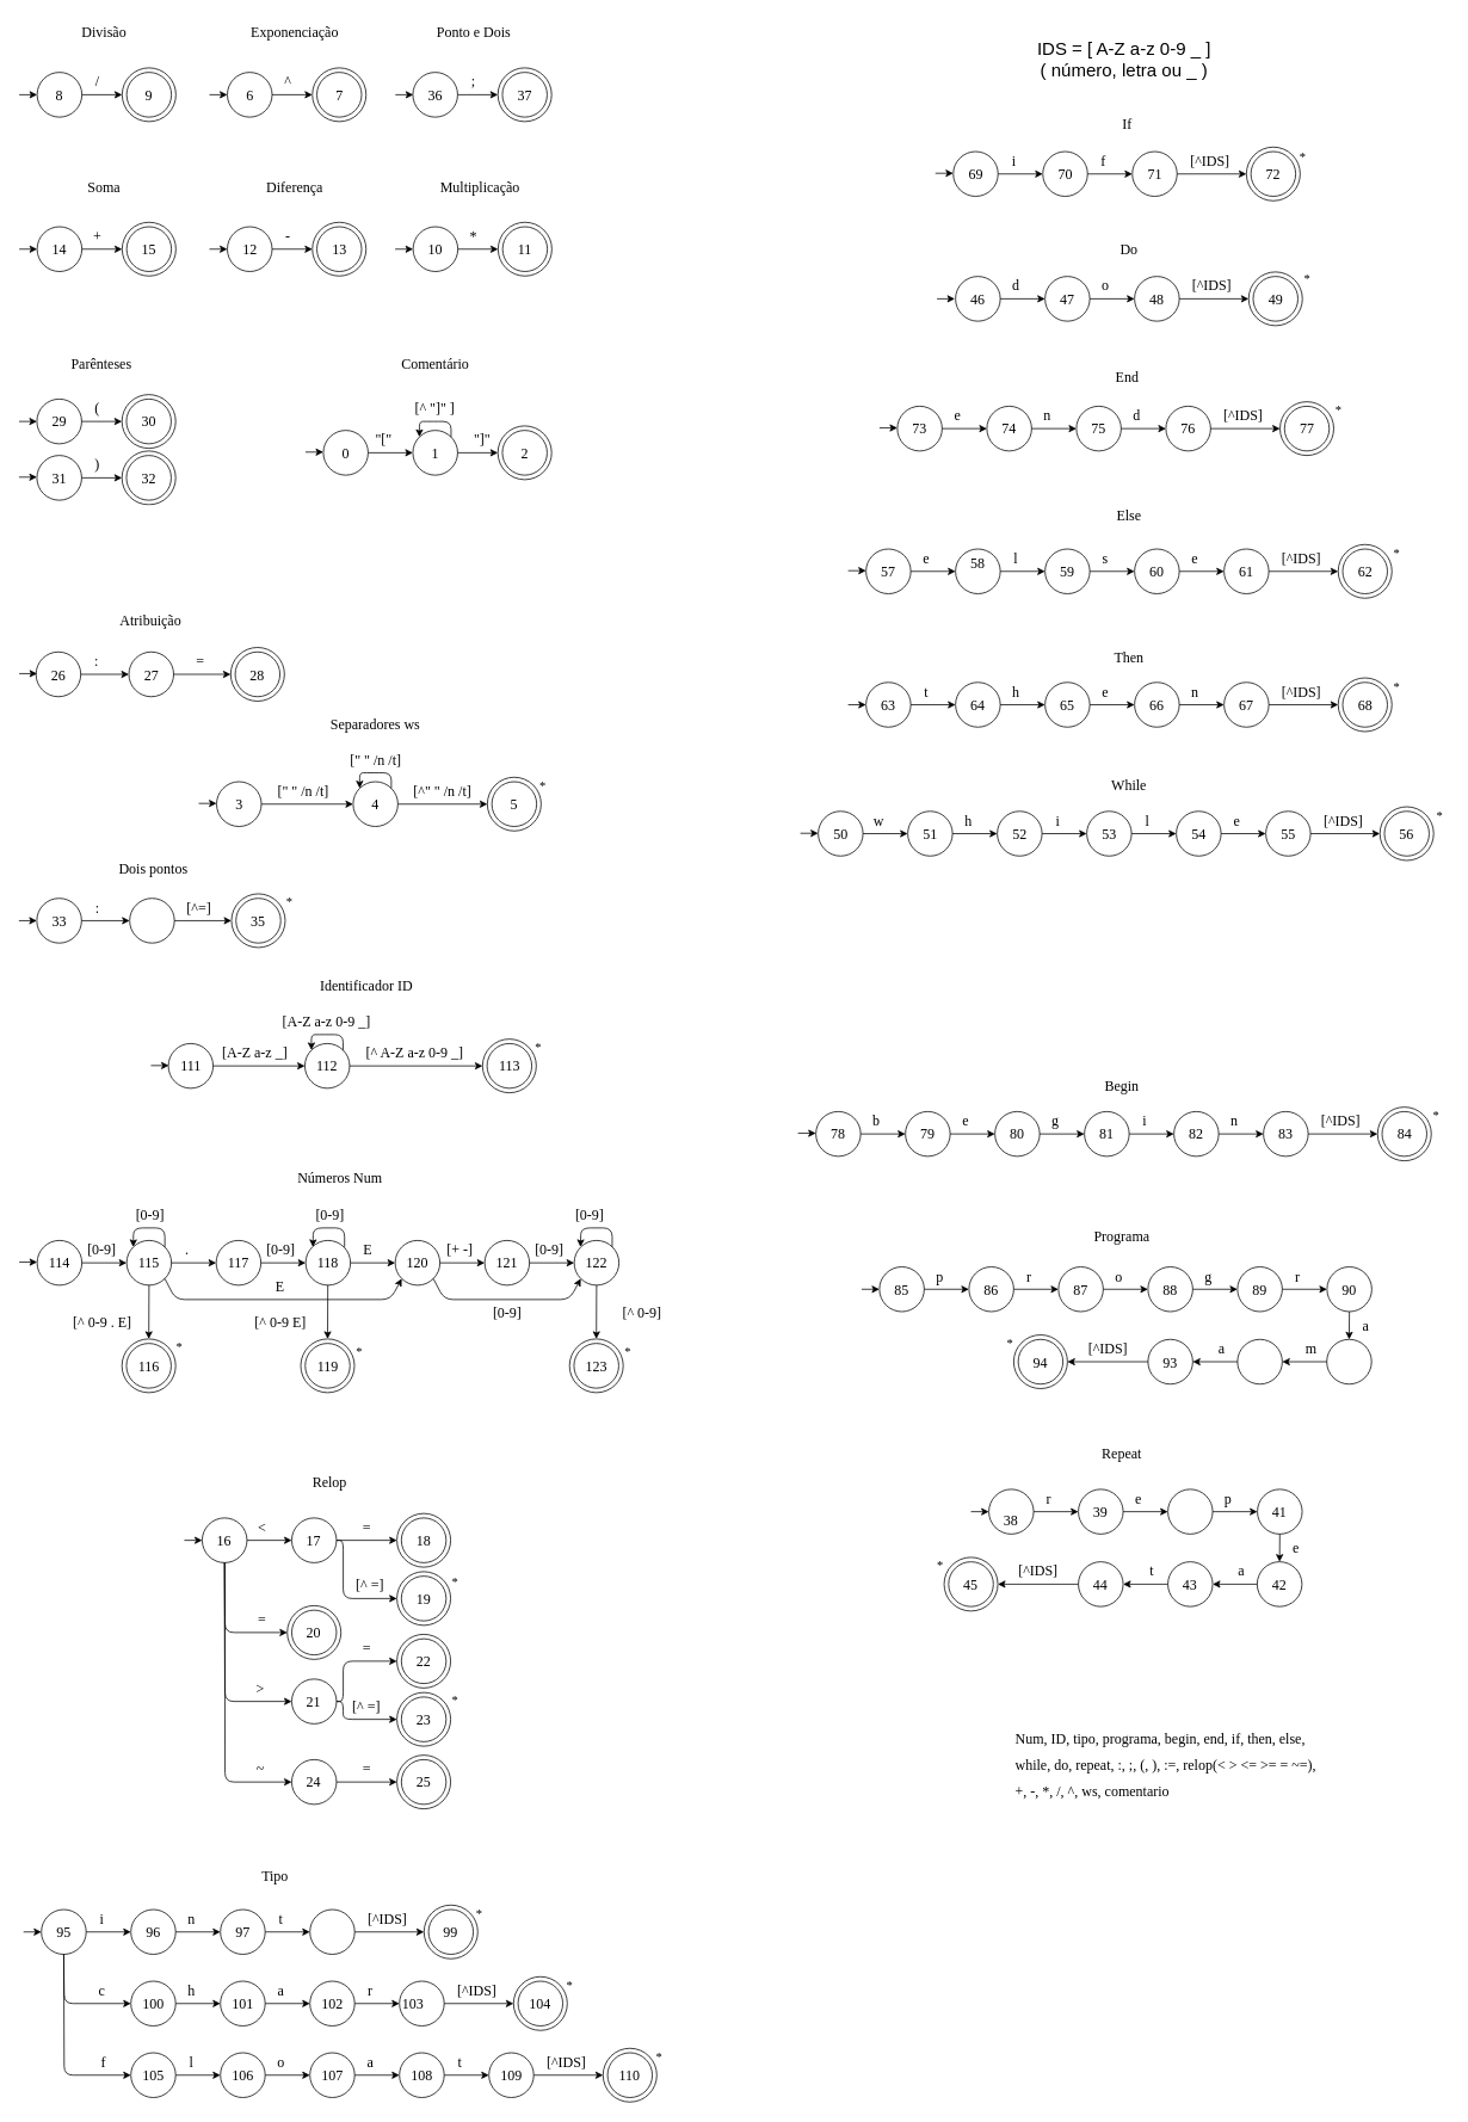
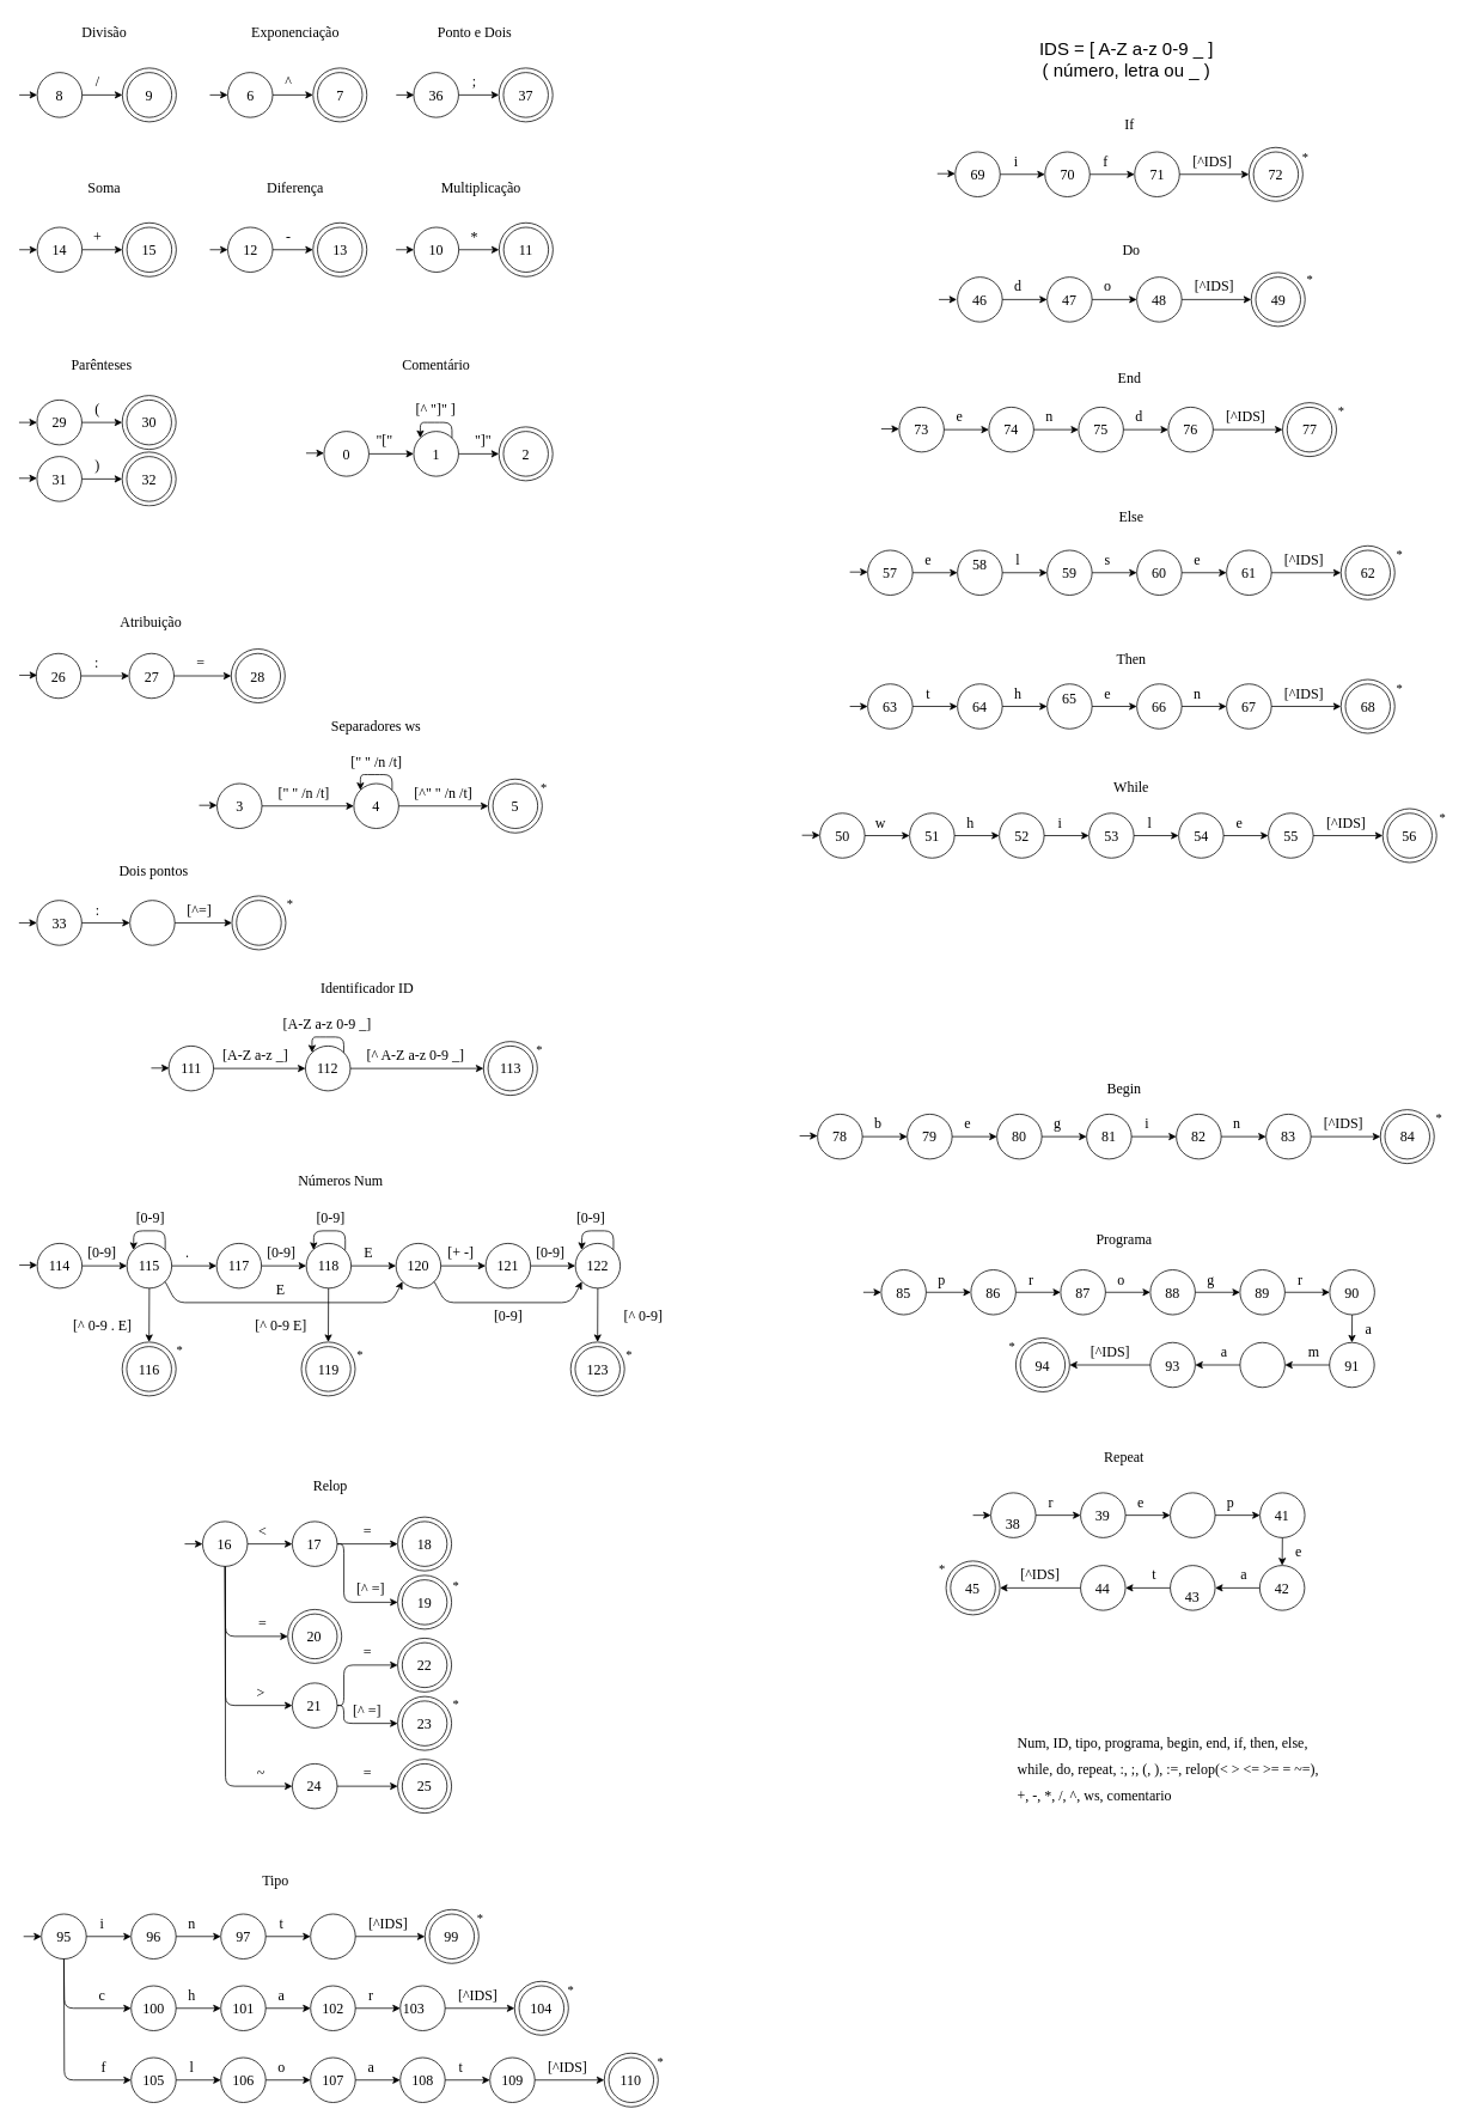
- <mxCell id="245" value="&lt;font style=&quot;font-size: 16px;&quot;&gt;65&lt;/font&gt;" style="text;html=1;strokeColor=none;fillColor=none;align=center;verticalAlign=middle;whiteSpace=wrap;rounded=0;fontFamily=Verdana;fontSize=16;" parent="1" vertex="1"><mxGeometry x="1182" y="776.5" width="20" height="20" as="geometry" /></mxCell>
+ <mxCell id="245" value="&lt;font style=&quot;font-size: 16px;&quot;&gt;65&lt;/font&gt;" style="text;html=1;strokeColor=none;fillColor=none;align=center;verticalAlign=middle;whiteSpace=wrap;rounded=0;fontFamily=Verdana;fontSize=16;" parent="1" vertex="1"><mxGeometry x="1182" y="766.5" width="20" height="20" as="geometry" /></mxCell>
- <mxCell id="160" value="&lt;font style=&quot;font-size: 16px;&quot;&gt;35&lt;/font&gt;" style="text;html=1;strokeColor=none;fillColor=none;align=center;verticalAlign=middle;whiteSpace=wrap;rounded=0;fontFamily=Verdana;fontSize=16;" parent="1" vertex="1"><mxGeometry x="278.13" y="1017.75" width="20" height="20" as="geometry" /></mxCell>
+ <mxCell id="337" value="&lt;font style=&quot;font-size: 16px;&quot;&gt;91&lt;/font&gt;" style="text;html=1;strokeColor=none;fillColor=none;align=center;verticalAlign=middle;whiteSpace=wrap;rounded=0;fontFamily=Verdana;fontSize=16;" parent="1" vertex="1"><mxGeometry x="1496.75" y="1510.5" width="20" height="20" as="geometry" /></mxCell>
- <mxCell id="549" value="&lt;font style=&quot;font-size: 16px;&quot;&gt;43&lt;/font&gt;" style="text;html=1;strokeColor=none;fillColor=none;align=center;verticalAlign=middle;whiteSpace=wrap;rounded=0;fontFamily=Verdana;fontSize=16;" parent="1" vertex="1"><mxGeometry x="1319.25" y="1759" width="20" height="20" as="geometry" /></mxCell>
+ <mxCell id="549" value="&lt;font style=&quot;font-size: 16px;&quot;&gt;43&lt;/font&gt;" style="text;html=1;strokeColor=none;fillColor=none;align=center;verticalAlign=middle;whiteSpace=wrap;rounded=0;fontFamily=Verdana;fontSize=16;" parent="1" vertex="1"><mxGeometry x="1319.25" y="1769" width="20" height="20" as="geometry" /></mxCell>
